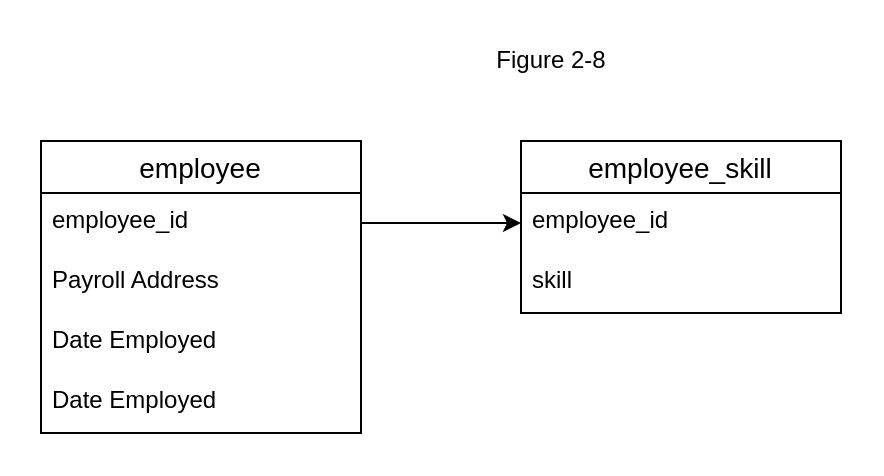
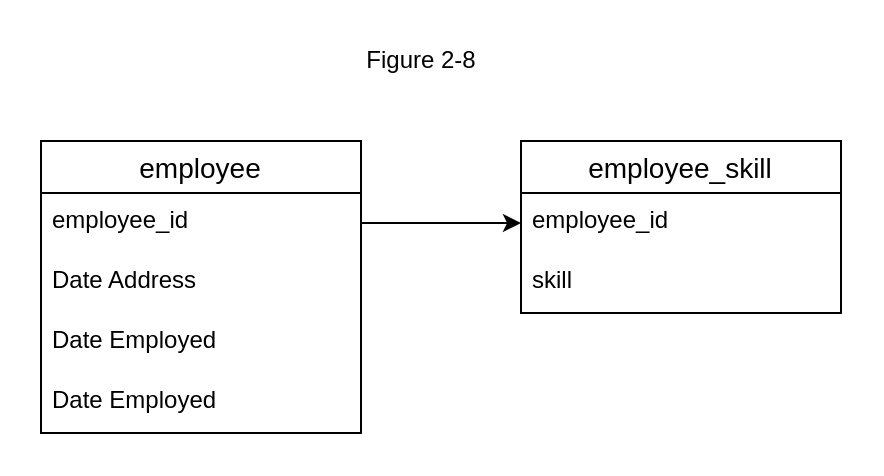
- <mxCell id="11" value="Figure 2-8" style="text;html=1;resizable=0;autosize=1;align=center;verticalAlign=middle;points=[];fillColor=none;strokeColor=none;rounded=0;" vertex="1" parent="1"><mxGeometry x="235" y="20" width="80" height="20" as="geometry" /></mxCell>
+ <mxCell id="11" value="Figure 2-8" style="text;html=1;resizable=0;autosize=1;align=center;verticalAlign=middle;points=[];fillColor=none;strokeColor=none;rounded=0;" vertex="1" parent="1"><mxGeometry x="170" y="20" width="80" height="20" as="geometry" /></mxCell>
- <mxCell id="4" value="Payroll Address " style="text;strokeColor=none;fillColor=none;spacingLeft=4;spacingRight=4;overflow=hidden;rotatable=0;points=[[0,0.5],[1,0.5]];portConstraint=eastwest;fontSize=12;" parent="2" vertex="1"><mxGeometry y="56" width="160" height="30" as="geometry" /></mxCell>
+ <mxCell id="4" value="Date Address " style="text;strokeColor=none;fillColor=none;spacingLeft=4;spacingRight=4;overflow=hidden;rotatable=0;points=[[0,0.5],[1,0.5]];portConstraint=eastwest;fontSize=12;" parent="2" vertex="1"><mxGeometry y="56" width="160" height="30" as="geometry" /></mxCell>
